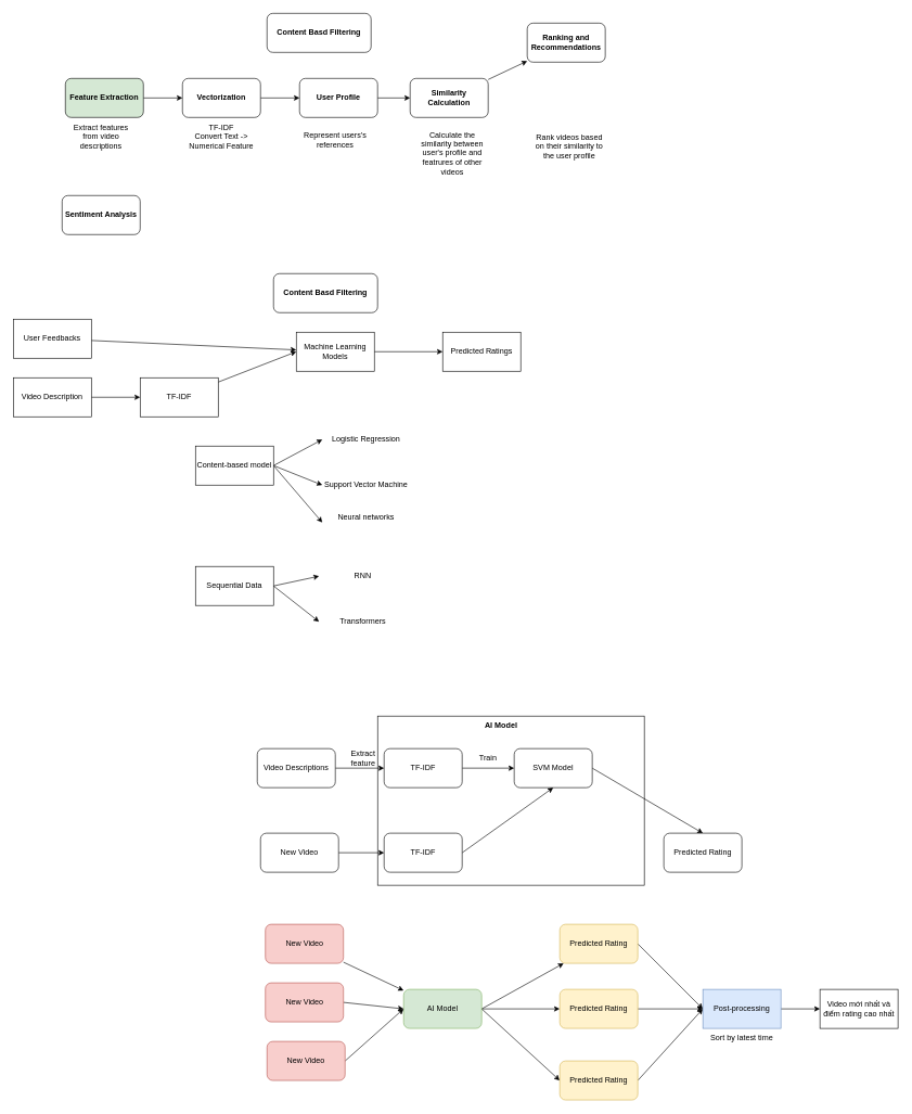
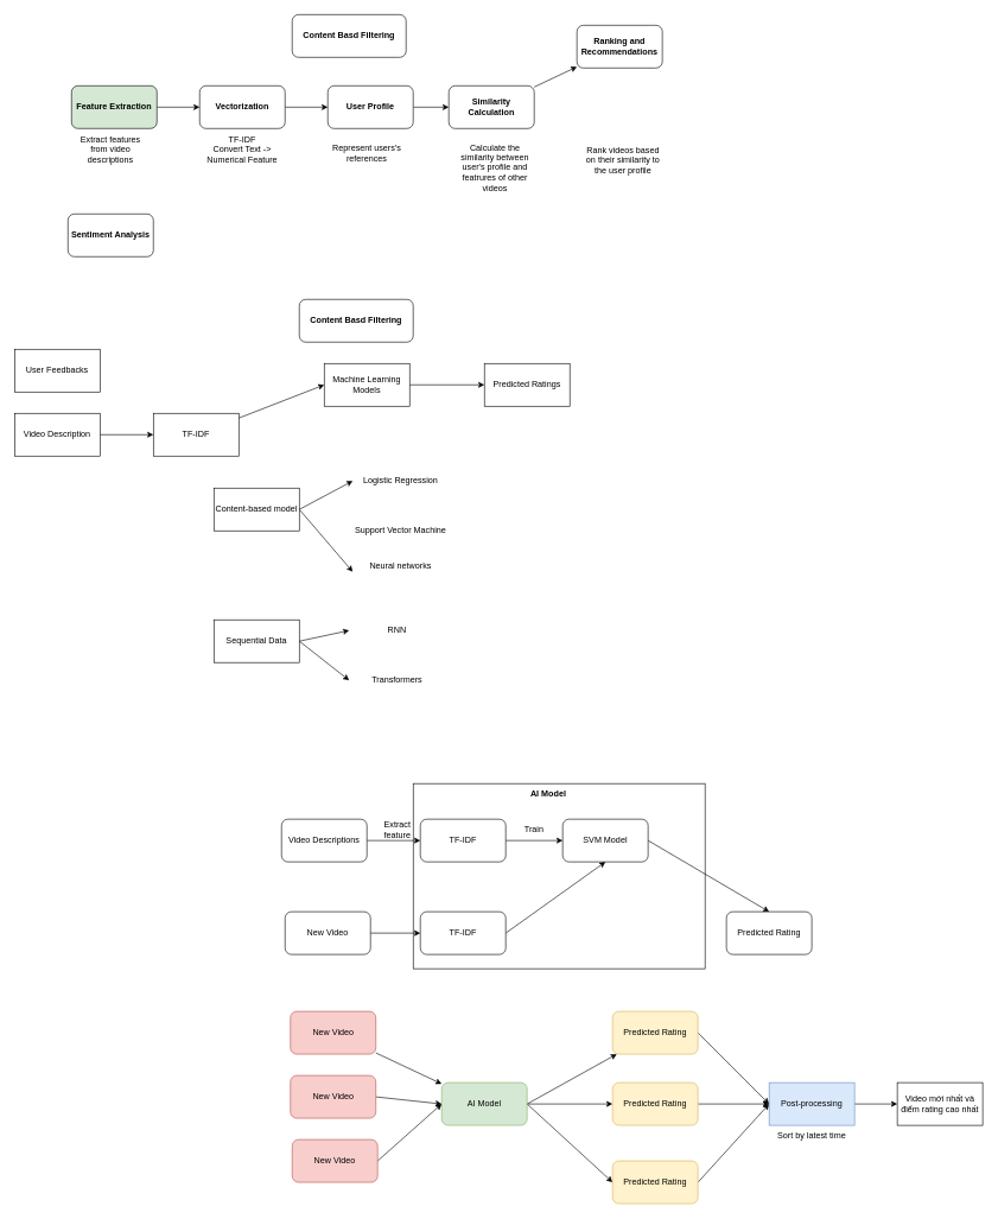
- <mxCell id="19" style="edgeStyle=none;html=1;" parent="1" source="20" target="26" edge="1"><mxGeometry relative="1" as="geometry" /></mxCell>
- <mxCell id="33" style="edgeStyle=none;html=1;entryX=0;entryY=0.5;entryDx=0;entryDy=0;exitX=1;exitY=0.5;exitDx=0;exitDy=0;" parent="1" source="35" target="30" edge="1"><mxGeometry relative="1" as="geometry" /></mxCell>
